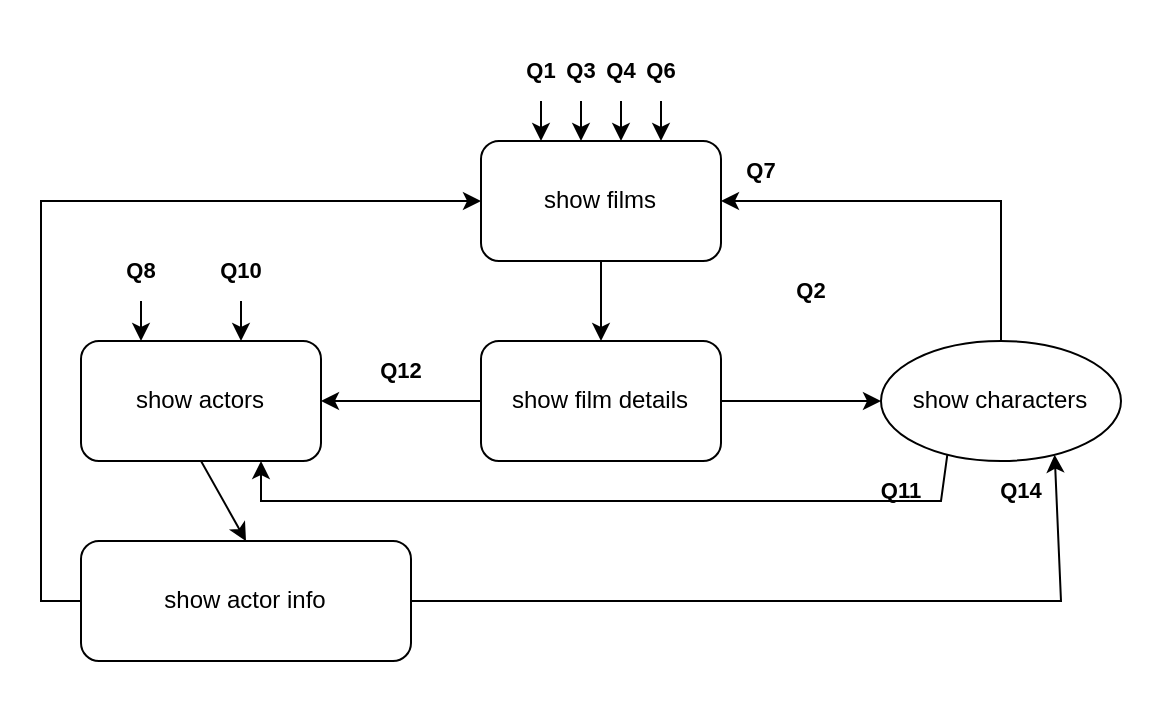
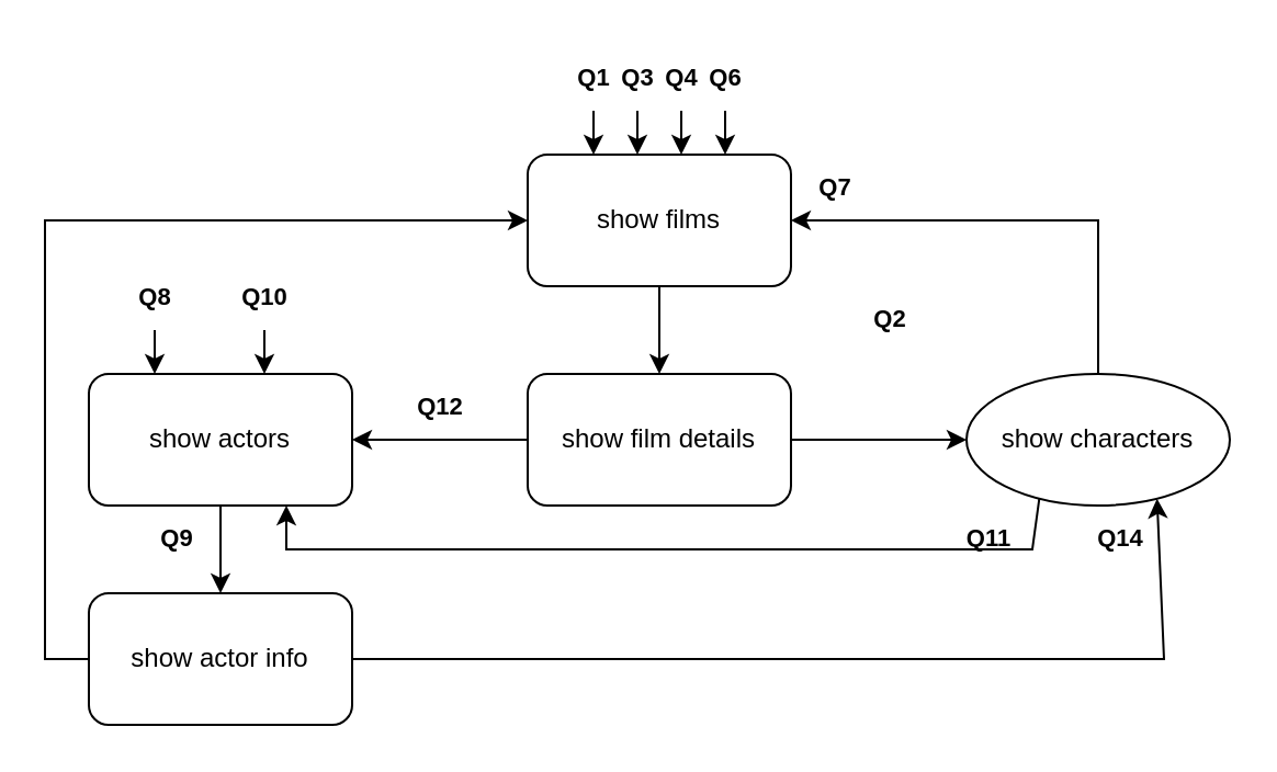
+ <mxCell id="14" value="Q9" style="text;html=1;align=center;verticalAlign=middle;resizable=0;points=[];autosize=1;strokeColor=none;fillColor=none;fontSize=11;fontStyle=1" vertex="1" parent="1"><mxGeometry x="60" y="230" width="40" height="30" as="geometry" /></mxCell>
- <mxCell id="5" value="show actor info" style="rounded=1;whiteSpace=wrap;html=1;" vertex="1" parent="1"><mxGeometry x="40" y="270" width="165" height="60" as="geometry" /></mxCell>
+ <mxCell id="5" value="show actor info" style="rounded=1;whiteSpace=wrap;html=1;" vertex="1" parent="1"><mxGeometry x="40" y="270" width="120" height="60" as="geometry" /></mxCell>
